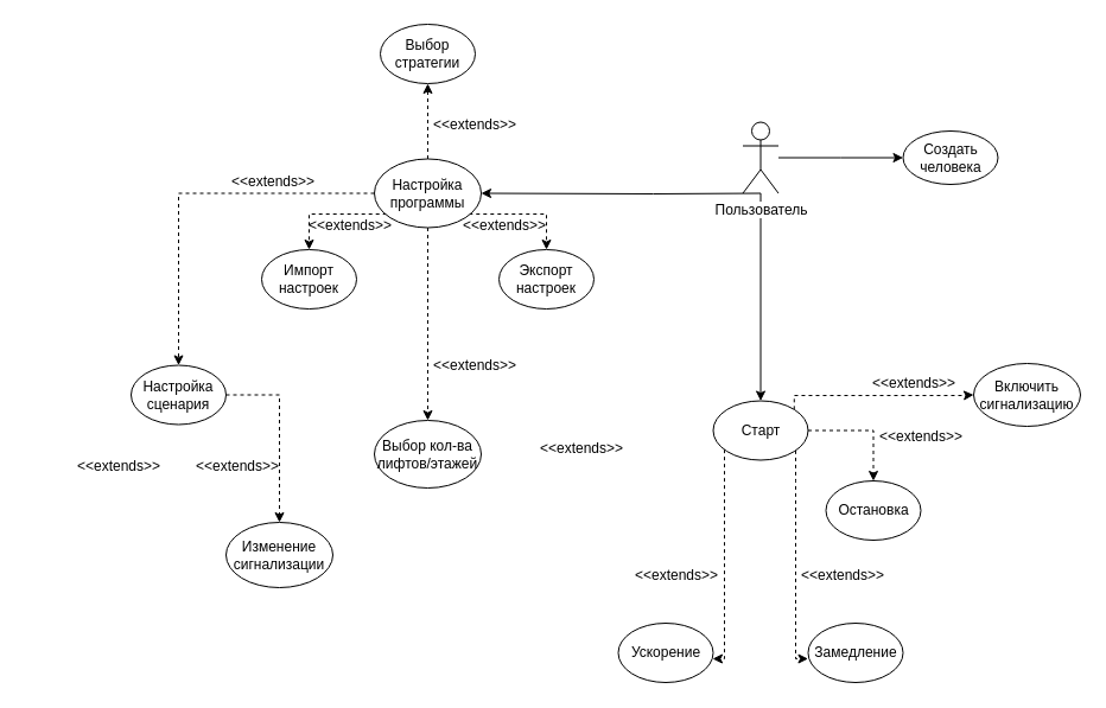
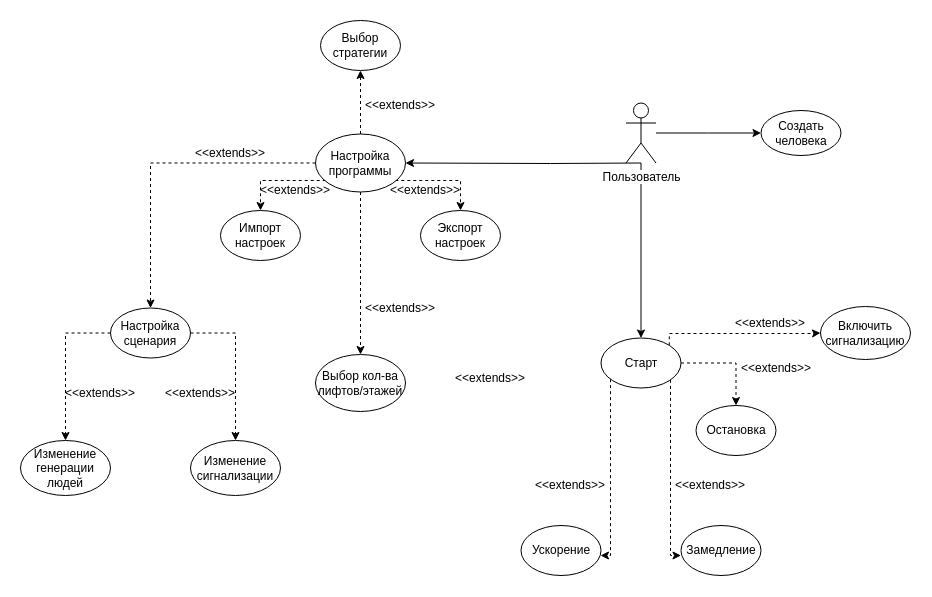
+ <mxCell id="30" style="edgeStyle=orthogonalEdgeStyle;rounded=0;orthogonalLoop=1;jettySize=auto;html=1;entryX=0.5;entryY=0;entryDx=0;entryDy=0;dashed=1;" parent="1" source="32" target="34" edge="1"><mxGeometry relative="1" as="geometry"><Array as="points"><mxPoint x="65" y="333" /></Array></mxGeometry></mxCell>
+ <mxCell id="34" value="Изменение генерации людей" style="ellipse;whiteSpace=wrap;html=1;" parent="1" vertex="1"><mxGeometry x="20" y="440" width="90" height="55" as="geometry" /></mxCell>
